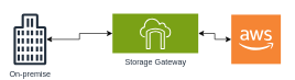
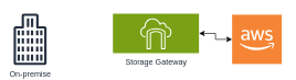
- <mxCell id="2" style="edgeStyle=orthogonalEdgeStyle;rounded=0;orthogonalLoop=1;jettySize=auto;html=1;startArrow=classic;startFill=1;" edge="1" parent="1" source="3" target="5"><mxGeometry relative="1" as="geometry" /></mxCell>
